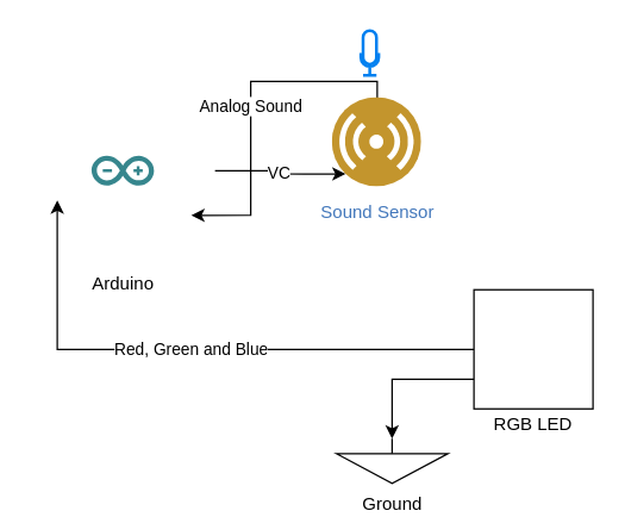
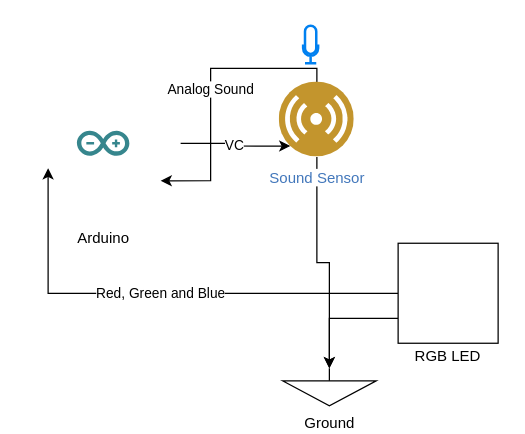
+ <mxCell id="7" style="edgeStyle=orthogonalEdgeStyle;rounded=0;orthogonalLoop=1;jettySize=auto;html=1;entryX=0.5;entryY=0;entryDx=0;entryDy=0;entryPerimeter=0;" edge="1" parent="1" source="8" target="14"><mxGeometry relative="1" as="geometry" /></mxCell>
